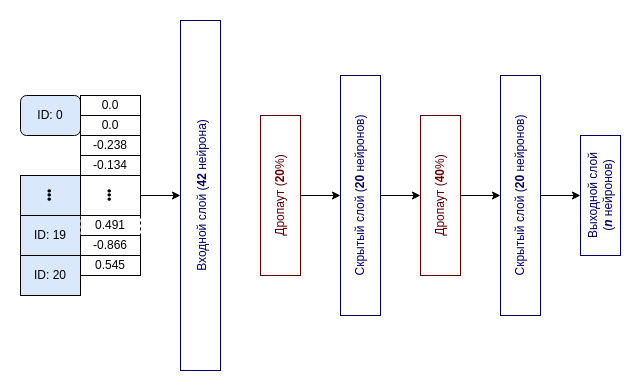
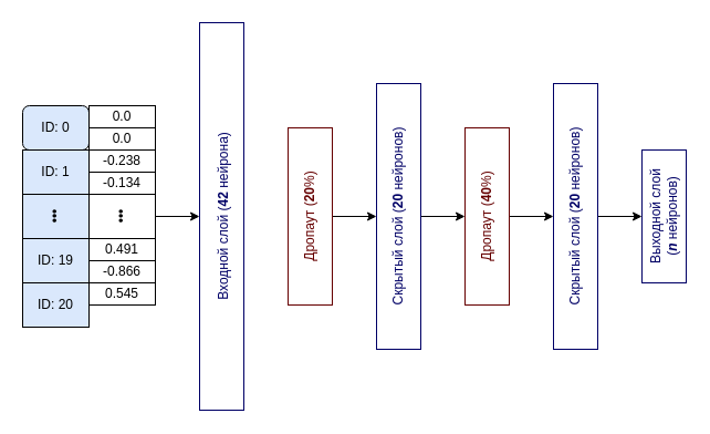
+ <mxCell id="5" value="ID: 1" style="rounded=0;whiteSpace=wrap;html=1;fillColor=#dae8fc;strokeColor=#000000;" vertex="1" parent="1"><mxGeometry x="20" y="135" width="60" height="40" as="geometry" /></mxCell>
- <mxCell id="10" value="0.491" style="rounded=0;whiteSpace=wrap;html=1;dashed=1;" vertex="1" parent="1"><mxGeometry x="80" y="215" width="60" height="20" as="geometry" /></mxCell>
+ <mxCell id="10" value="0.491" style="rounded=0;whiteSpace=wrap;html=1;" vertex="1" parent="1"><mxGeometry x="80" y="215" width="60" height="20" as="geometry" /></mxCell>
